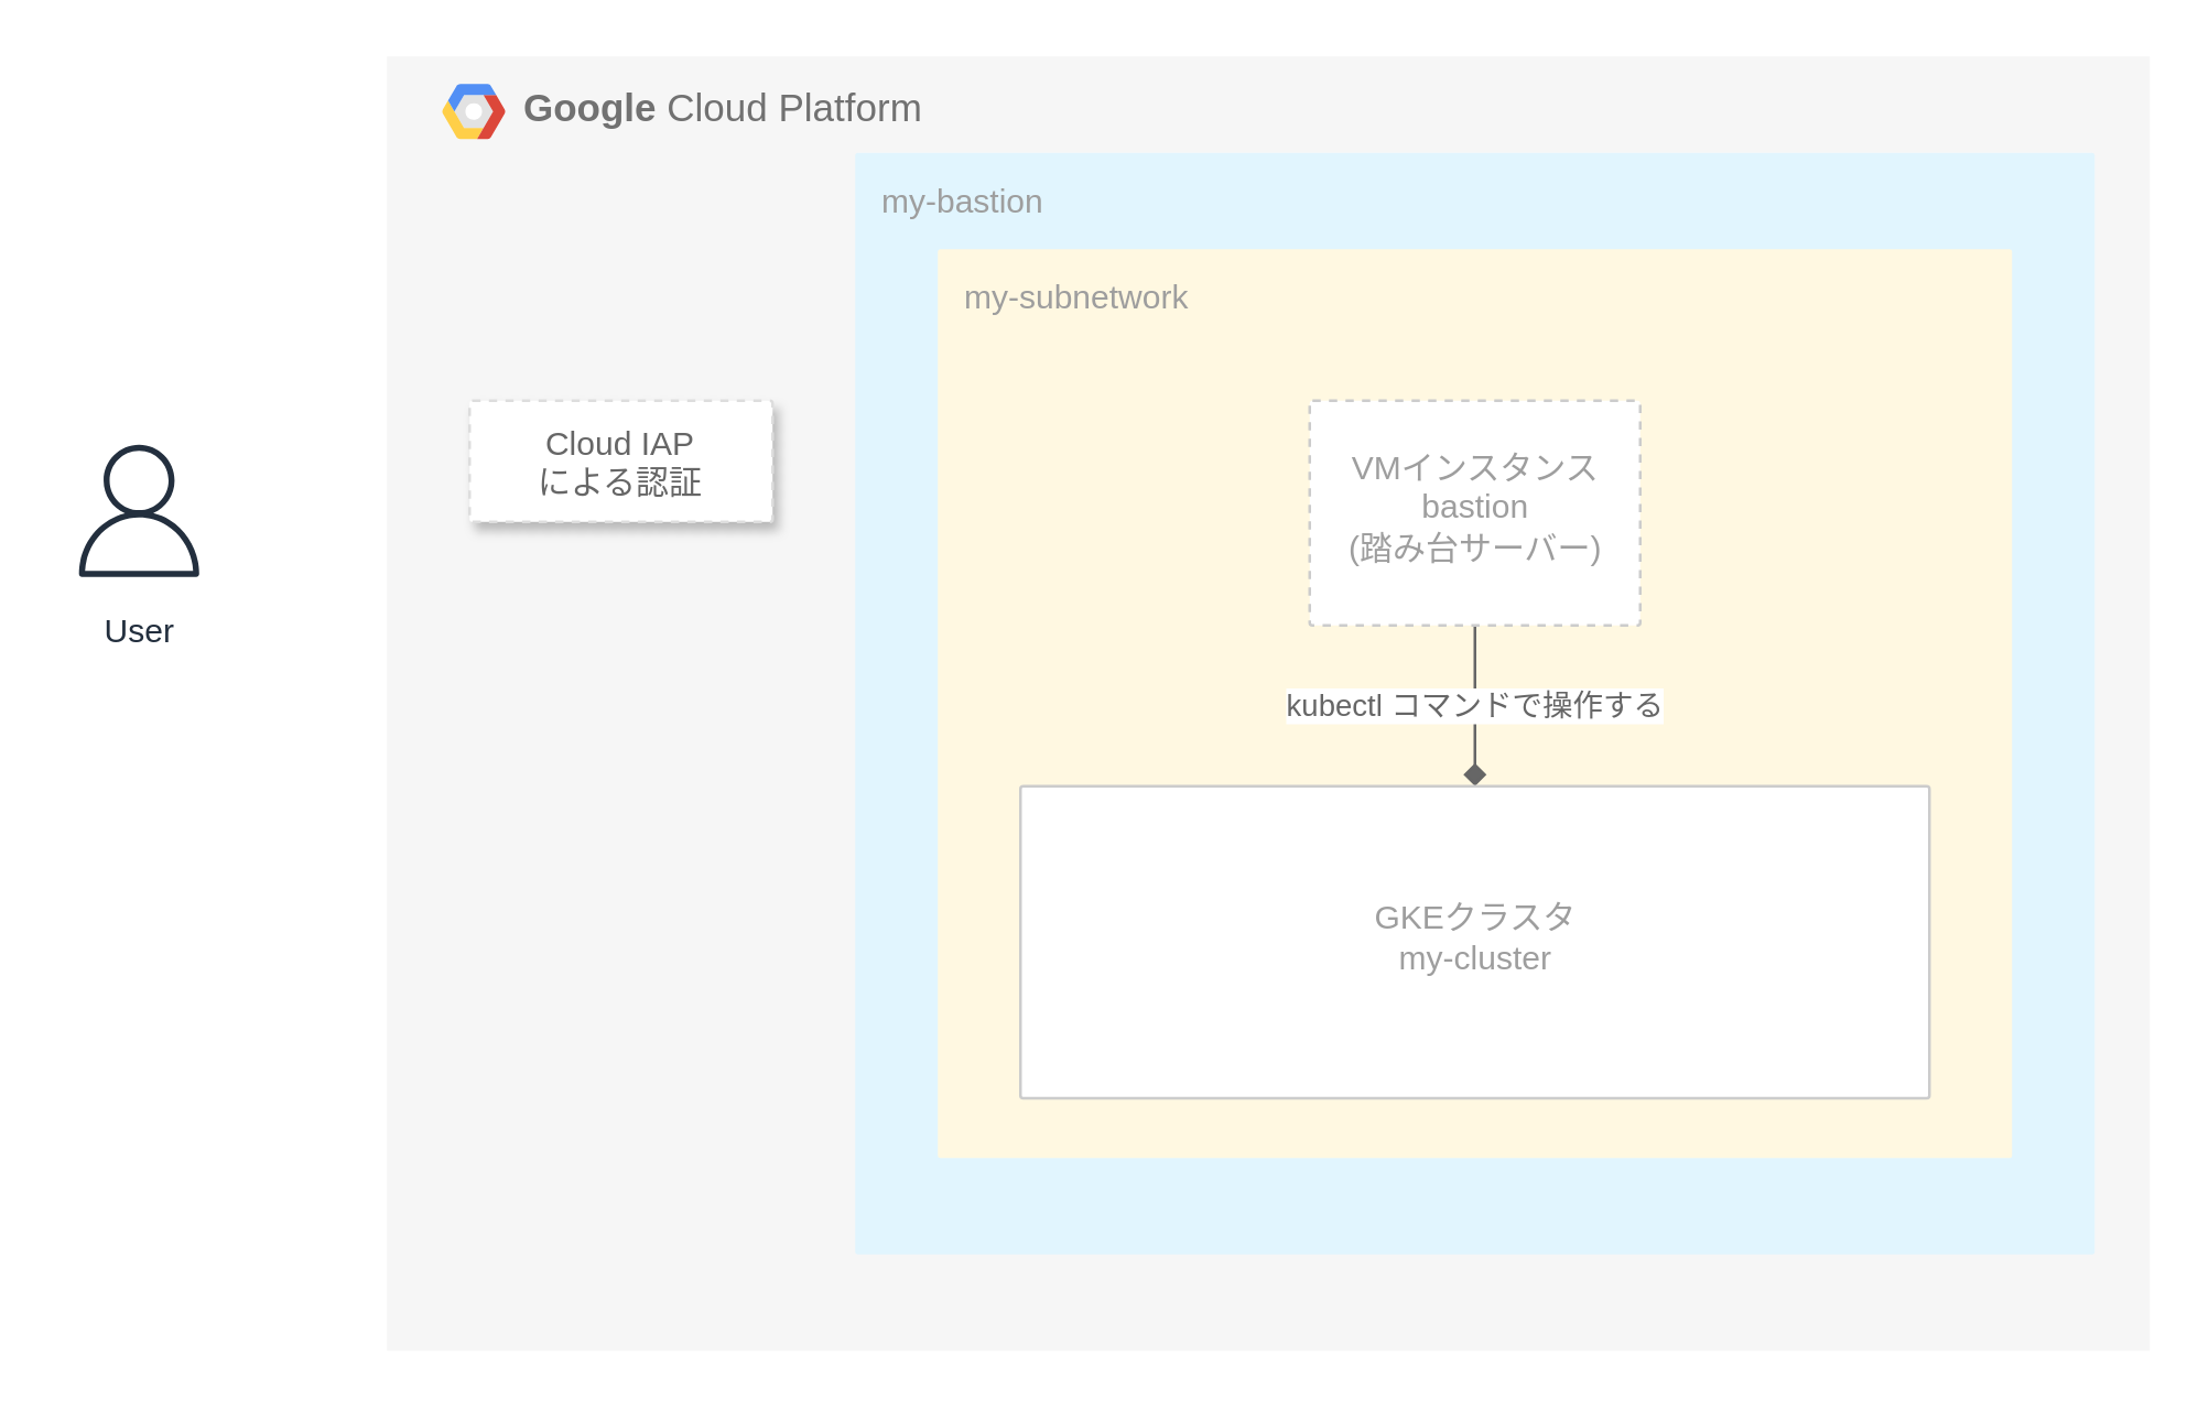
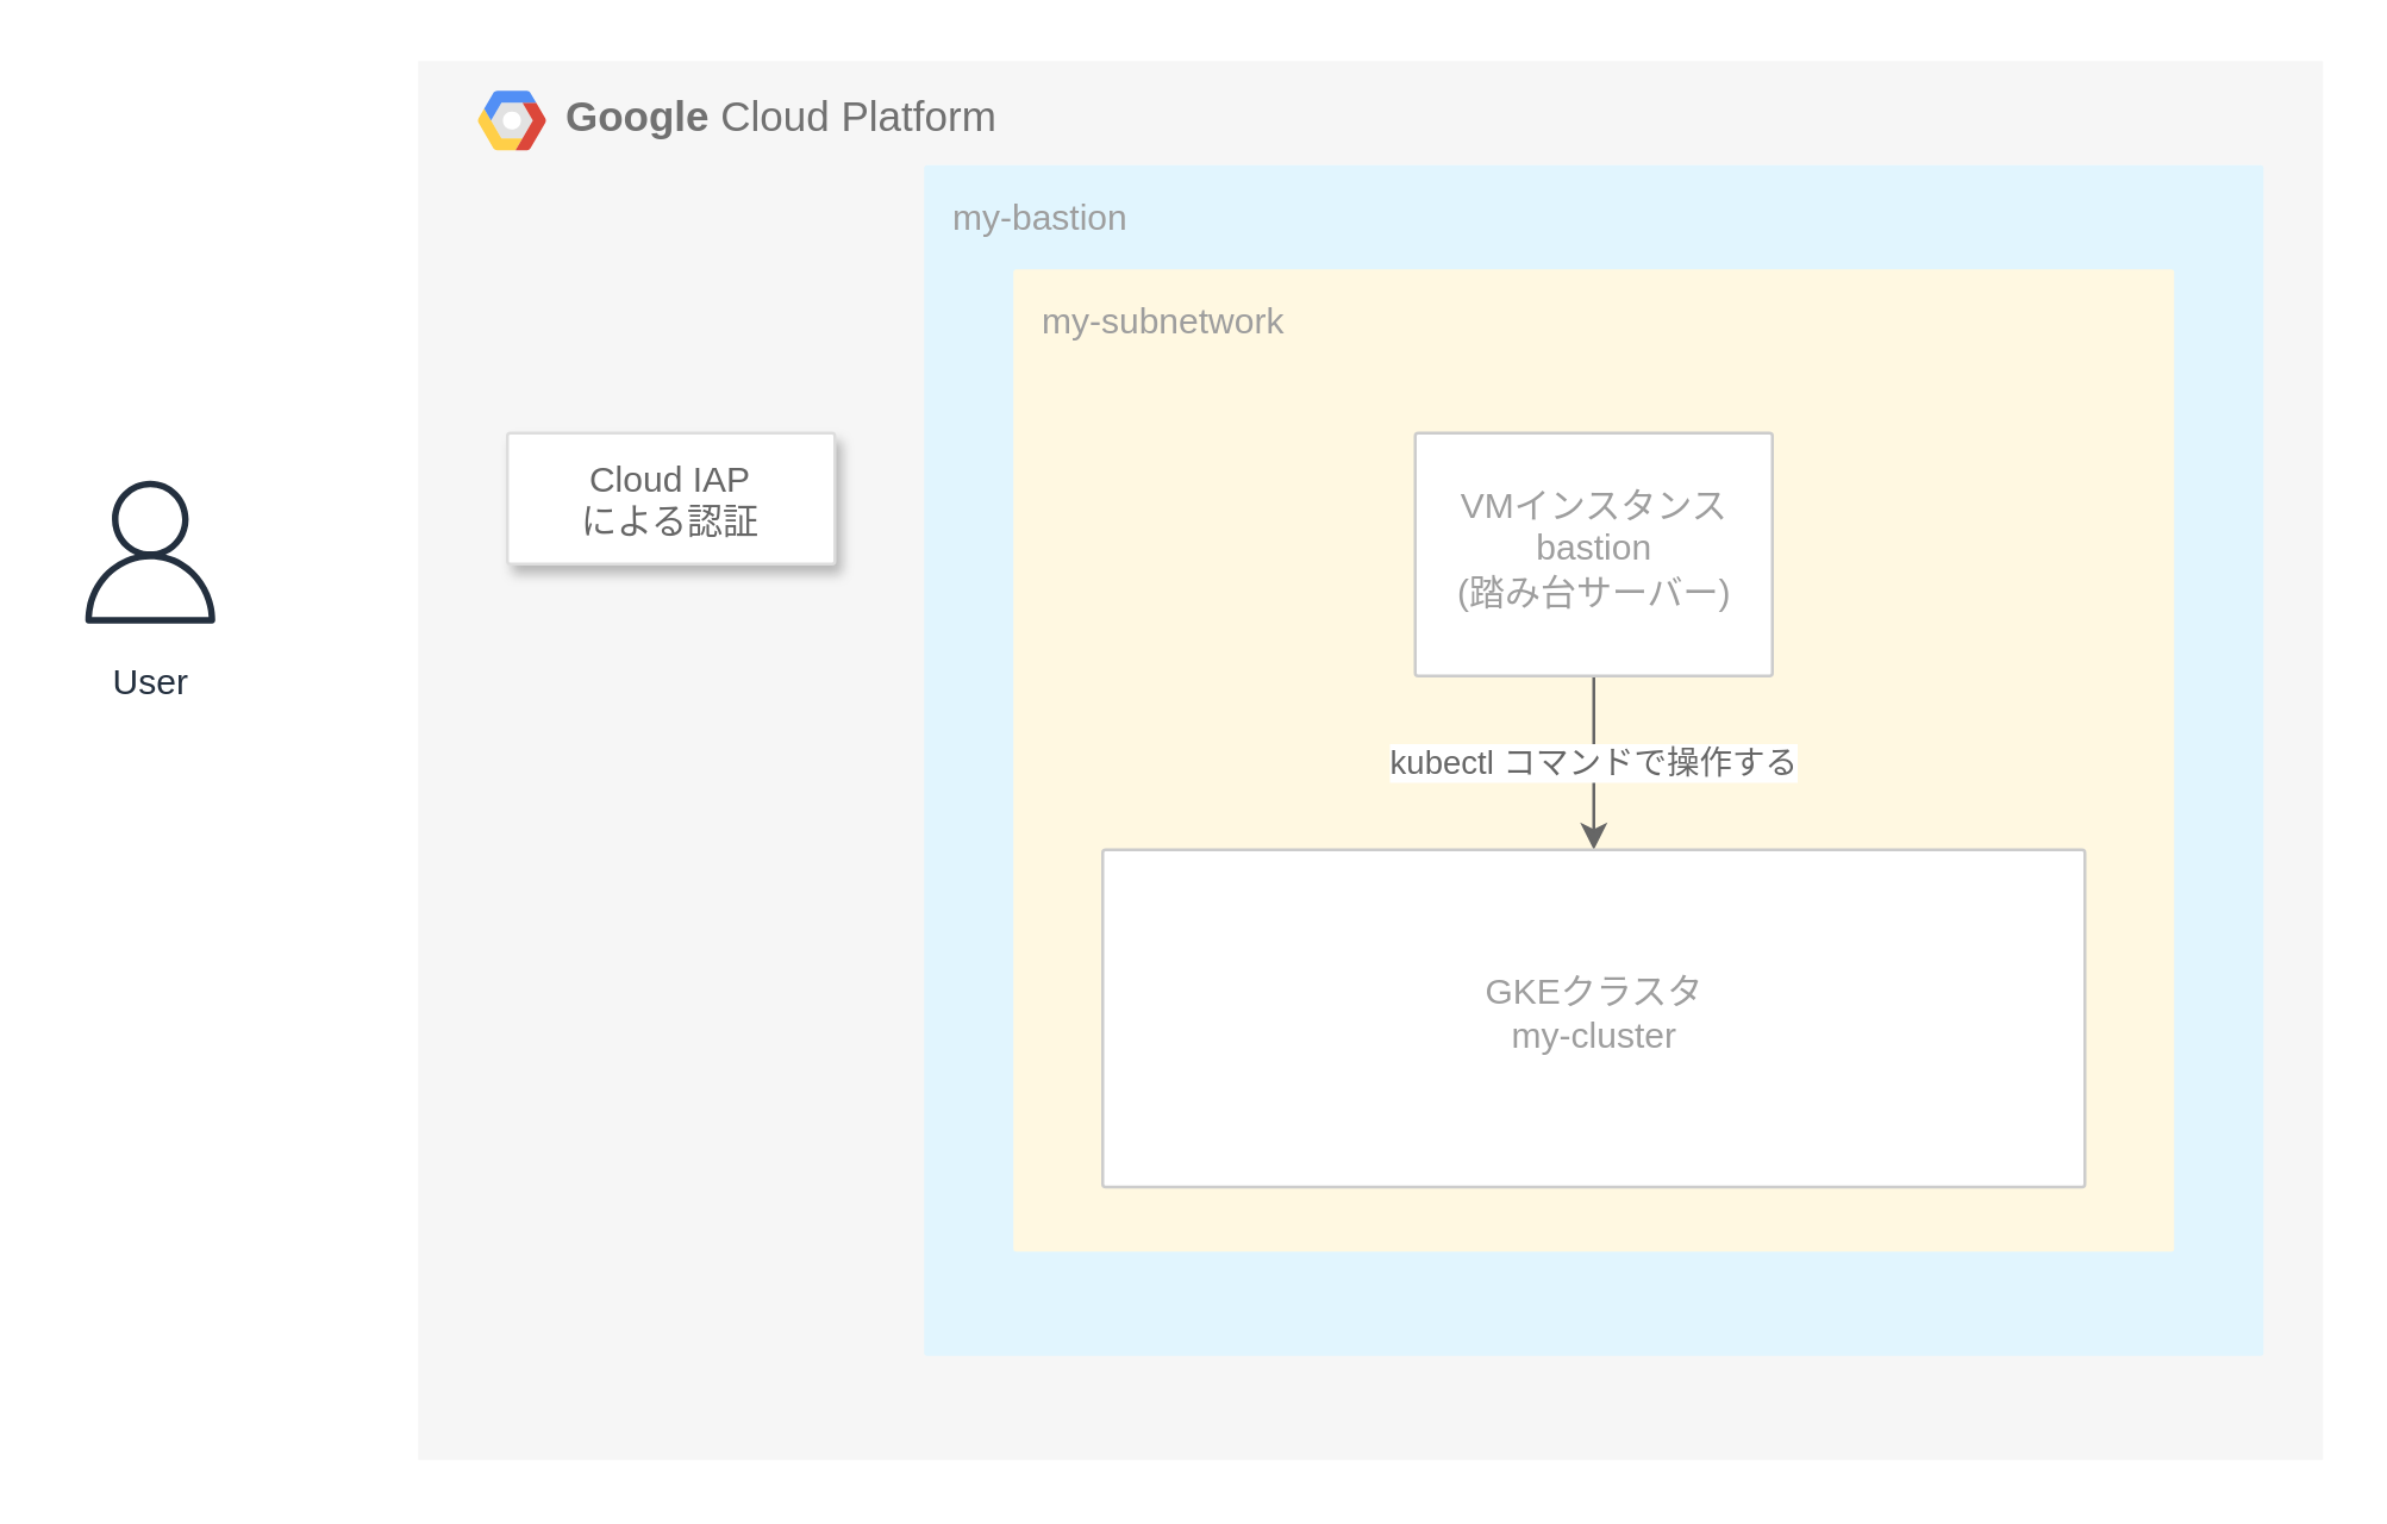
- <mxCell id="9" value="Cloud IAP&#10;による認証" style="strokeColor=#dddddd;shadow=1;strokeWidth=1;rounded=1;absoluteArcSize=1;arcSize=2;fontColor=#666666;dashed=1;" vertex="1" parent="2"><mxGeometry x="30" y="125" width="110" height="44" as="geometry" /></mxCell>
+ <mxCell id="9" value="Cloud IAP&#10;による認証" style="strokeColor=#dddddd;shadow=1;strokeWidth=1;rounded=1;absoluteArcSize=1;arcSize=2;fontColor=#666666;" vertex="1" parent="2"><mxGeometry x="30" y="125" width="110" height="44" as="geometry" /></mxCell>
- <mxCell id="7" value="VMインスタンス&lt;br&gt;bastion&lt;br&gt;(踏み台サーバー)" style="points=[[0,0,0],[0.25,0,0],[0.5,0,0],[0.75,0,0],[1,0,0],[1,0.25,0],[1,0.5,0],[1,0.75,0],[1,1,0],[0.75,1,0],[0.5,1,0],[0.25,1,0],[0,1,0],[0,0.75,0],[0,0.5,0],[0,0.25,0]];rounded=1;absoluteArcSize=1;arcSize=2;html=1;gradientColor=none;shadow=0;dashed=1;fontSize=12;fontColor=#9E9E9E;align=center;verticalAlign=middle;spacing=10;spacingTop=-4;strokeColor=#CCCCCC;" vertex="1" parent="2"><mxGeometry x="335" y="125" width="120" height="81.62" as="geometry" /></mxCell>
+ <mxCell id="7" value="VMインスタンス&lt;br&gt;bastion&lt;br&gt;(踏み台サーバー)" style="points=[[0,0,0],[0.25,0,0],[0.5,0,0],[0.75,0,0],[1,0,0],[1,0.25,0],[1,0.5,0],[1,0.75,0],[1,1,0],[0.75,1,0],[0.5,1,0],[0.25,1,0],[0,1,0],[0,0.75,0],[0,0.5,0],[0,0.25,0]];rounded=1;absoluteArcSize=1;arcSize=2;html=1;gradientColor=none;shadow=0;dashed=0;fontSize=12;fontColor=#9E9E9E;align=center;verticalAlign=middle;spacing=10;spacingTop=-4;strokeColor=#CCCCCC;" vertex="1" parent="2"><mxGeometry x="335" y="125" width="120" height="81.62" as="geometry" /></mxCell>
- <mxCell id="6" value="&lt;font color=&quot;#666666&quot;&gt;kubectl コマンドで操作する&lt;/font&gt;" style="edgeStyle=orthogonalEdgeStyle;rounded=0;orthogonalLoop=1;jettySize=auto;html=1;entryX=0.5;entryY=0;entryDx=0;entryDy=0;entryPerimeter=0;strokeColor=#666666;endArrow=diamond;" edge="1" parent="2" source="7" target="8"><mxGeometry relative="1" as="geometry" /></mxCell>
+ <mxCell id="6" value="&lt;font color=&quot;#666666&quot;&gt;kubectl コマンドで操作する&lt;/font&gt;" style="edgeStyle=orthogonalEdgeStyle;rounded=0;orthogonalLoop=1;jettySize=auto;html=1;entryX=0.5;entryY=0;entryDx=0;entryDy=0;entryPerimeter=0;strokeColor=#666666;" edge="1" parent="2" source="7" target="8"><mxGeometry relative="1" as="geometry" /></mxCell>
